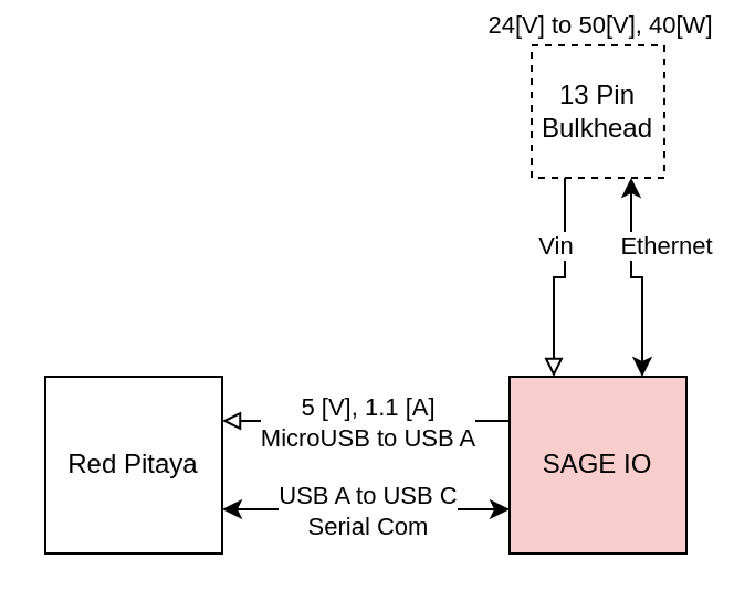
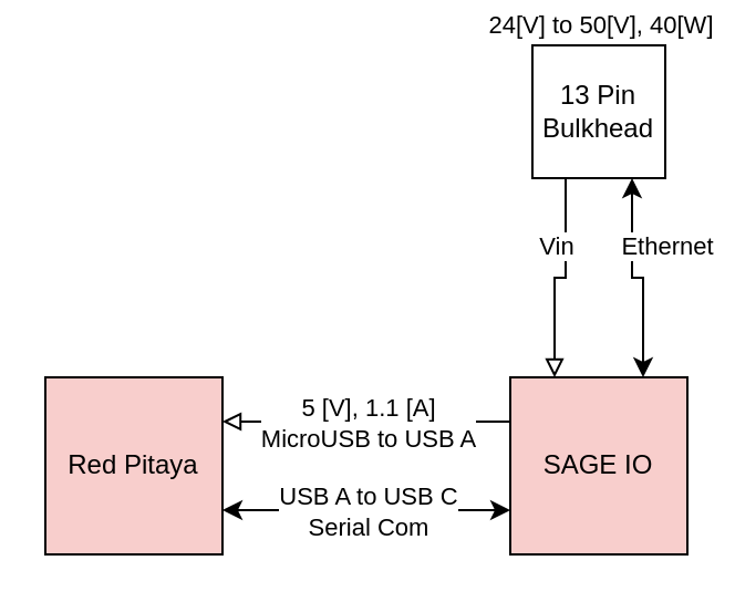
- <mxCell id="13" value="13 Pin&lt;br&gt;Bulkhead" style="whiteSpace=wrap;html=1;aspect=fixed;dashed=1;" vertex="1" parent="1"><mxGeometry x="240" y="20" width="60" height="60" as="geometry" /></mxCell>
+ <mxCell id="13" value="13 Pin&lt;br&gt;Bulkhead" style="whiteSpace=wrap;html=1;aspect=fixed;" vertex="1" parent="1"><mxGeometry x="240" y="20" width="60" height="60" as="geometry" /></mxCell>
- <mxCell id="2" value="Red Pitaya" style="whiteSpace=wrap;html=1;aspect=fixed;" vertex="1" parent="1"><mxGeometry x="20" y="170" width="80" height="80" as="geometry" /></mxCell>
+ <mxCell id="2" value="Red Pitaya" style="whiteSpace=wrap;html=1;aspect=fixed;fillColor=#f8cecc;" vertex="1" parent="1"><mxGeometry x="20" y="170" width="80" height="80" as="geometry" /></mxCell>
